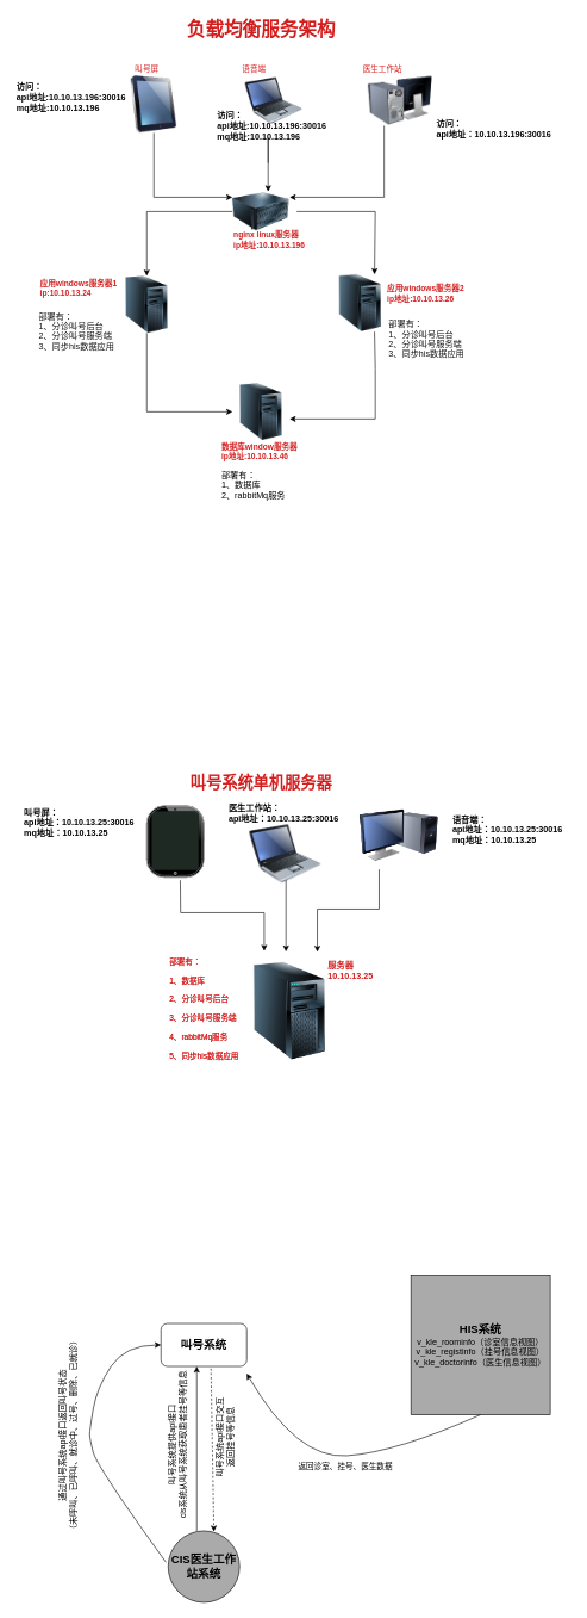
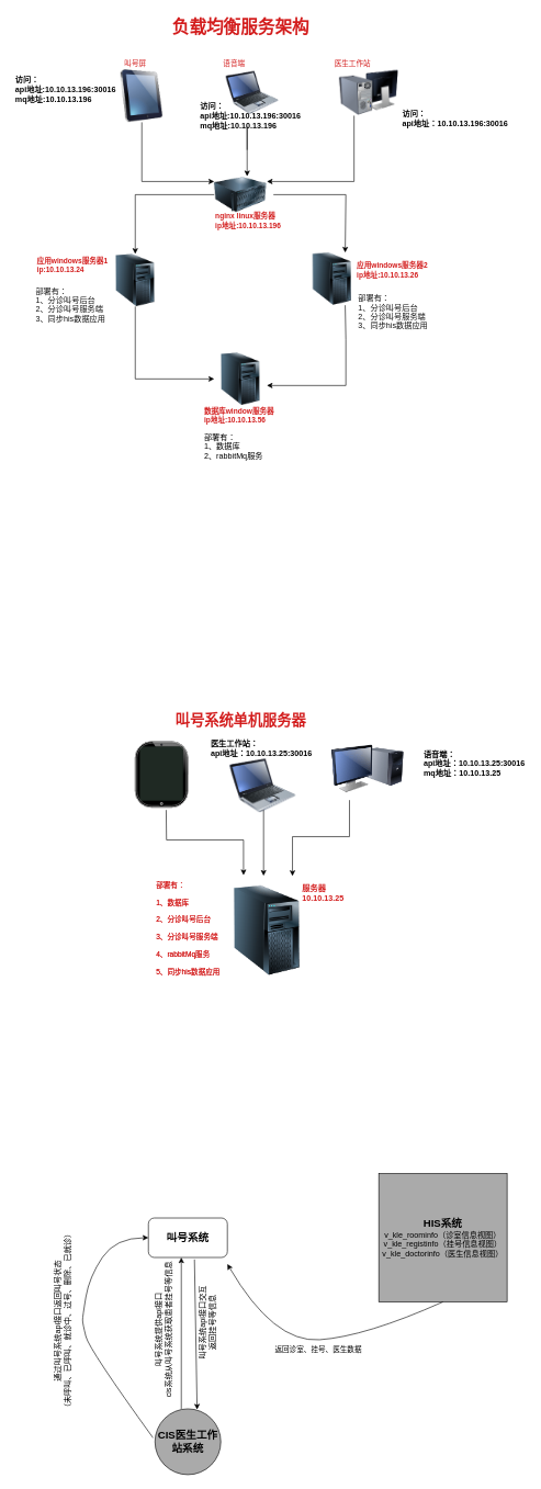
- <mxCell id="42" value="数据库window服务器&lt;br&gt;ip地址:10.10.13.46" style="text;html=1;align=left;verticalAlign=middle;resizable=0;points=[];autosize=1;strokeColor=none;fillColor=none;fontSize=11;fontColor=#d31d1d;fontStyle=1" parent="1" vertex="1"><mxGeometry x="308" y="611" width="140" height="40" as="geometry" /></mxCell>
+ <mxCell id="42" value="数据库window服务器&lt;br&gt;ip地址:10.10.13.56" style="text;html=1;align=left;verticalAlign=middle;resizable=0;points=[];autosize=1;strokeColor=none;fillColor=none;fontSize=11;fontColor=#d31d1d;fontStyle=1" parent="1" vertex="1"><mxGeometry x="308" y="611" width="140" height="40" as="geometry" /></mxCell>
- <mxCell id="17" value="&lt;div style=&quot;text-align: left;&quot;&gt;&lt;b style=&quot;background-color: initial;&quot;&gt;叫号屏：&lt;/b&gt;&lt;/div&gt;&lt;b&gt;&lt;div style=&quot;text-align: left;&quot;&gt;&lt;b style=&quot;background-color: initial;&quot;&gt;api地址：10.10.13.25:30016&lt;/b&gt;&lt;/div&gt;&lt;div style=&quot;text-align: left;&quot;&gt;&lt;b style=&quot;background-color: initial;&quot;&gt;mq地址：10.10.13.25&lt;/b&gt;&lt;/div&gt;&lt;/b&gt;" style="text;html=1;align=center;verticalAlign=middle;resizable=0;points=[];autosize=1;strokeColor=none;fillColor=none;" parent="1" vertex="1"><mxGeometry x="20" width="180" height="60" as="geometry" y="1120" /></mxCell>
- <mxCell id="18" value="&lt;div style=&quot;text-align: left;&quot;&gt;&lt;b&gt;语音端：&lt;/b&gt;&lt;/div&gt;&lt;b&gt;&lt;div style=&quot;text-align: left;&quot;&gt;&lt;b style=&quot;background-color: initial;&quot;&gt;api地址：10.10.13.25:30016&lt;/b&gt;&lt;/div&gt;&lt;div style=&quot;text-align: left;&quot;&gt;&lt;b style=&quot;background-color: initial;&quot;&gt;mq地址：10.10.13.25&lt;/b&gt;&lt;/div&gt;&lt;/b&gt;" style="text;html=1;align=center;verticalAlign=middle;resizable=0;points=[];autosize=1;strokeColor=none;fillColor=none;" parent="1" vertex="1"><mxGeometry x="620" y="1130" width="180" height="60" as="geometry" /></mxCell>
+ <mxCell id="18" value="&lt;div style=&quot;text-align: left;&quot;&gt;&lt;b&gt;语音端：&lt;/b&gt;&lt;/div&gt;&lt;b&gt;&lt;div style=&quot;text-align: left;&quot;&gt;&lt;b style=&quot;background-color: initial;&quot;&gt;api地址：10.10.13.25:30016&lt;/b&gt;&lt;/div&gt;&lt;div style=&quot;text-align: left;&quot;&gt;&lt;b style=&quot;background-color: initial;&quot;&gt;mq地址：10.10.13.25&lt;/b&gt;&lt;/div&gt;&lt;/b&gt;" style="text;html=1;align=center;verticalAlign=middle;resizable=0;points=[];autosize=1;strokeColor=none;fillColor=none;" parent="1" vertex="1"><mxGeometry x="630" y="1130" width="180" height="60" as="geometry" /></mxCell>
- <mxCell id="9" value="" style="endArrow=classic;html=1;rounded=0;fontSize=12;entryX=0.64;entryY=0.01;entryDx=0;entryDy=0;entryPerimeter=0;exitX=0.583;exitY=1.05;exitDx=0;exitDy=0;exitPerimeter=0;dashed=1;" parent="1" source="2" target="6" edge="1"><mxGeometry width="50" height="50" relative="1" as="geometry"><mxPoint x="295" y="1920" as="sourcePoint" /><mxPoint x="375" y="2040" as="targetPoint" /><Array as="points" /></mxGeometry></mxCell>
+ <mxCell id="9" value="" style="endArrow=classic;html=1;rounded=0;fontSize=12;entryX=0.64;entryY=0.01;entryDx=0;entryDy=0;entryPerimeter=0;exitX=0.583;exitY=1.05;exitDx=0;exitDy=0;exitPerimeter=0;" parent="1" source="2" target="6" edge="1"><mxGeometry width="50" height="50" relative="1" as="geometry"><mxPoint x="295" y="1920" as="sourcePoint" /><mxPoint x="375" y="2040" as="targetPoint" /><Array as="points" /></mxGeometry></mxCell>
